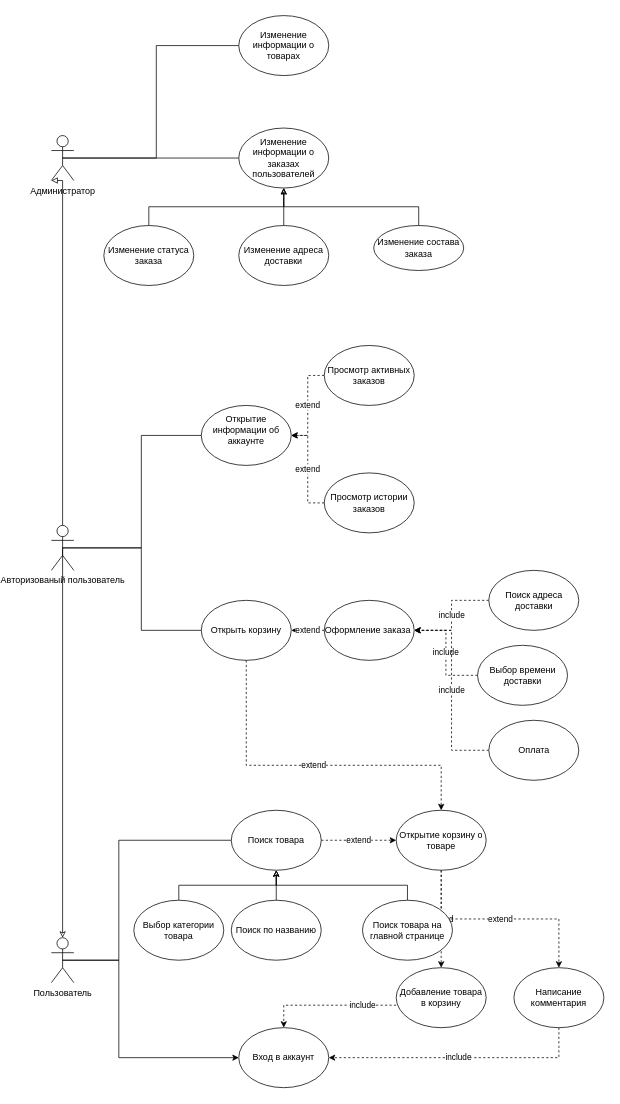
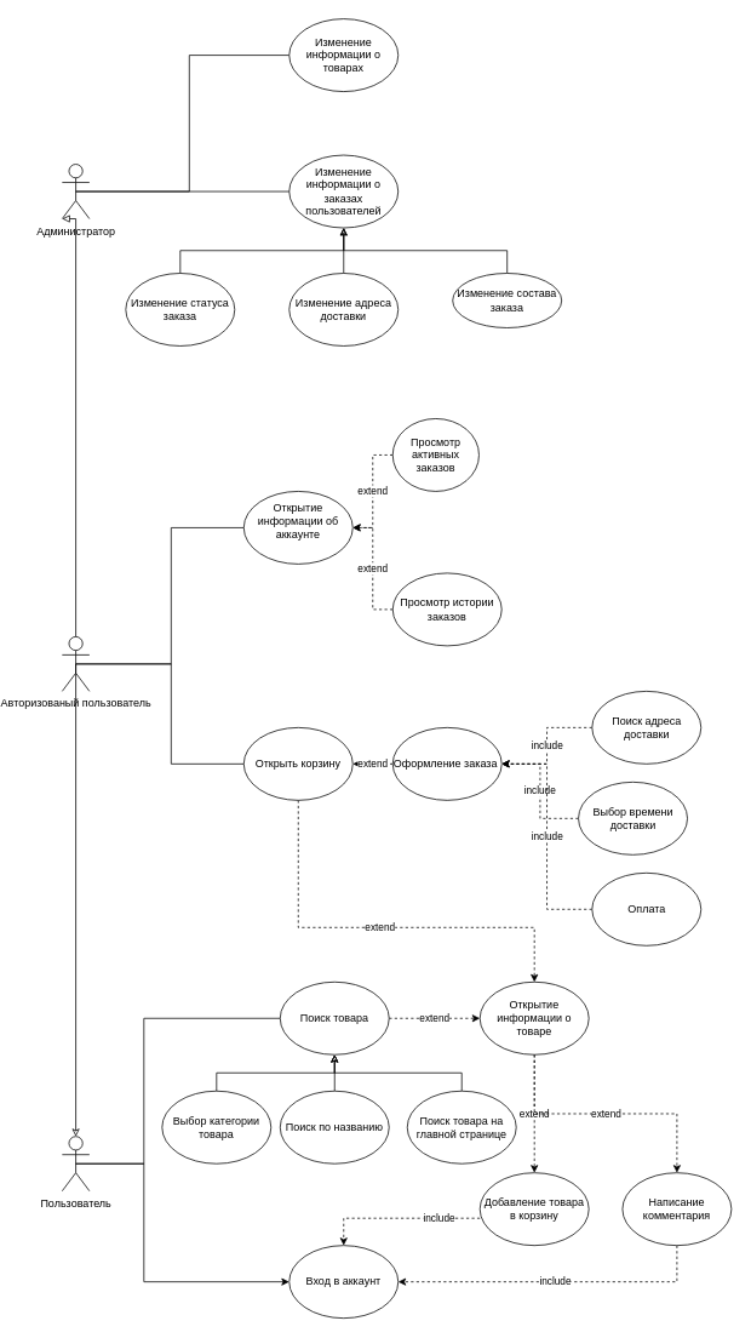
- <mxCell id="38" value="Просмотр активных заказов" style="ellipse;whiteSpace=wrap;html=1;" parent="1" vertex="1"><mxGeometry x="384" y="460" width="120" height="80" as="geometry" /></mxCell>
+ <mxCell id="38" value="Просмотр активных заказов" style="ellipse;whiteSpace=wrap;html=1;" parent="1" vertex="1"><mxGeometry x="384" y="460" width="95" height="80" as="geometry" /></mxCell>
- <mxCell id="11" value="Открытие корзину о товаре" style="ellipse;whiteSpace=wrap;html=1;" parent="1" vertex="1"><mxGeometry x="480" y="1080" width="120" height="80" as="geometry" /></mxCell>
+ <mxCell id="11" value="Открытие информации о товаре" style="ellipse;whiteSpace=wrap;html=1;" parent="1" vertex="1"><mxGeometry x="480" y="1080" width="120" height="80" as="geometry" /></mxCell>
- <mxCell id="20" value="Поиск товара на главной странице" style="ellipse;whiteSpace=wrap;html=1;" parent="1" vertex="1"><mxGeometry x="435" y="1200" width="120" height="80" as="geometry" /></mxCell>
+ <mxCell id="20" value="Поиск товара на главной странице" style="ellipse;whiteSpace=wrap;html=1;" parent="1" vertex="1"><mxGeometry x="400" y="1200" width="120" height="80" as="geometry" /></mxCell>
